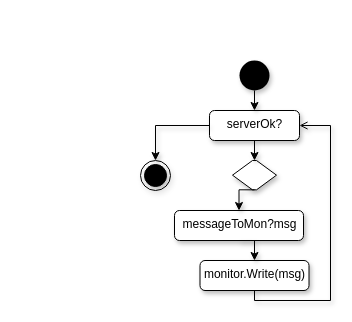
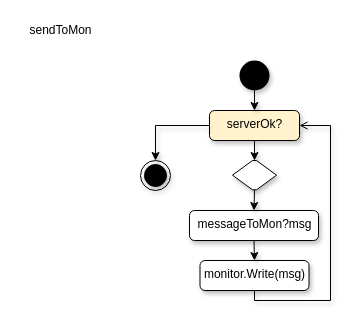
+ <mxCell id="15" value="sendToMon" style="text;html=1;align=center;verticalAlign=middle;resizable=0;points=[];autosize=1;strokeColor=none;fillColor=none;" vertex="1" parent="1"><mxGeometry x="20" y="20" width="80" height="20" as="geometry" /></mxCell>
- <mxCell id="4" value="serverOk?" style="html=1;align=center;verticalAlign=top;rounded=1;absoluteArcSize=1;arcSize=10;dashed=0;shadow=1;" vertex="1" parent="2"><mxGeometry x="69" y="50" width="90" height="30" as="geometry" /></mxCell>
+ <mxCell id="4" value="serverOk?" style="html=1;align=center;verticalAlign=top;rounded=1;absoluteArcSize=1;arcSize=10;dashed=0;shadow=1;fillColor=#fff2cc;" vertex="1" parent="2"><mxGeometry x="69" y="50" width="90" height="30" as="geometry" /></mxCell>
- <mxCell id="10" value="messageToMon?msg" style="html=1;align=center;verticalAlign=top;rounded=1;absoluteArcSize=1;arcSize=10;dashed=0;shadow=1;" vertex="1" parent="2"><mxGeometry x="34" y="150" width="129" height="30" as="geometry" /></mxCell>
+ <mxCell id="10" value="messageToMon?msg" style="html=1;align=center;verticalAlign=top;rounded=1;absoluteArcSize=1;arcSize=10;dashed=0;shadow=1;" vertex="1" parent="2"><mxGeometry x="49" y="150" width="129" height="30" as="geometry" /></mxCell>
